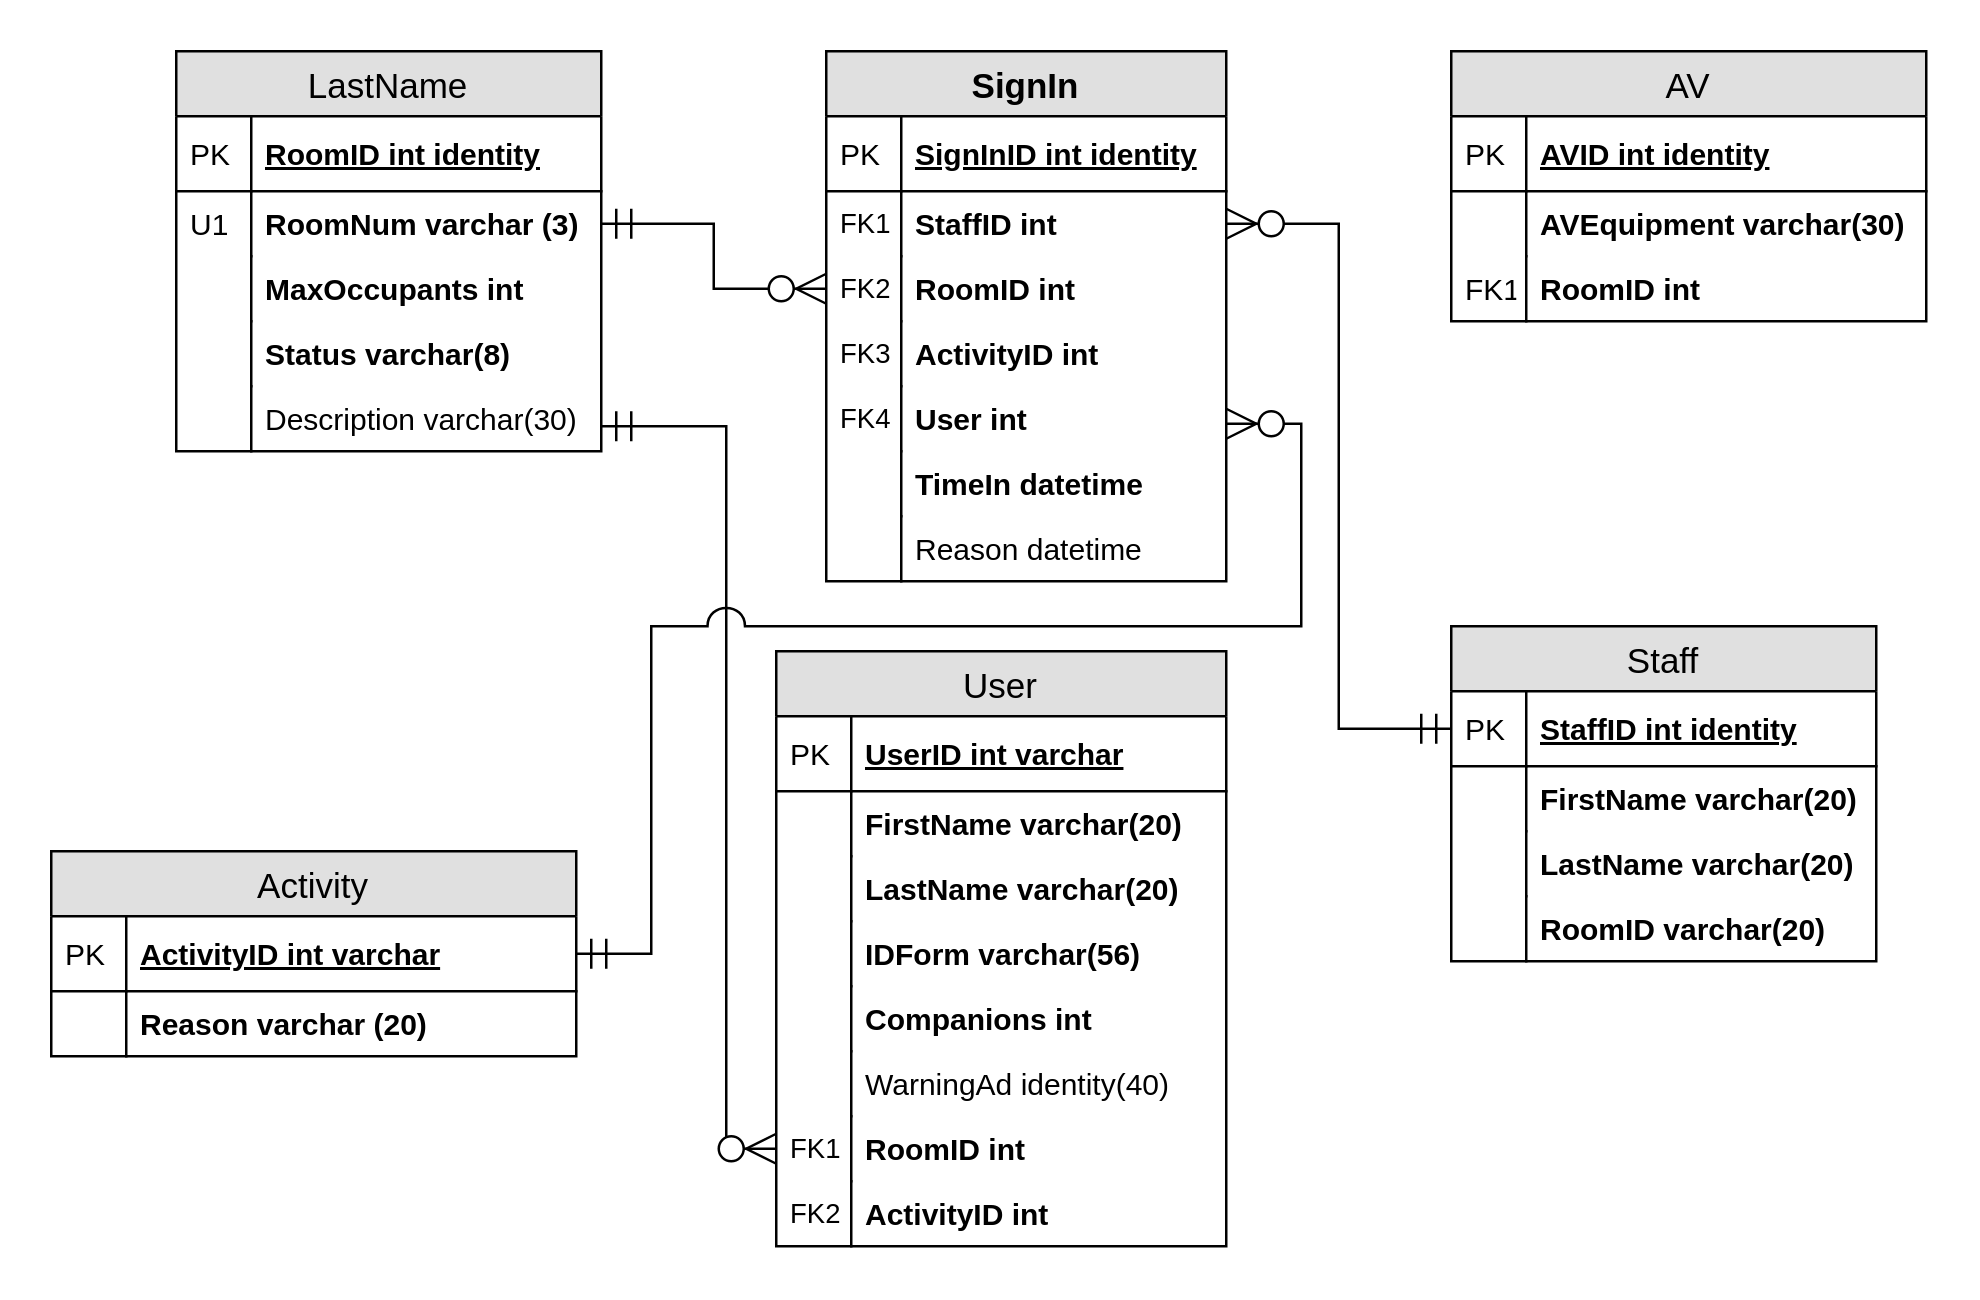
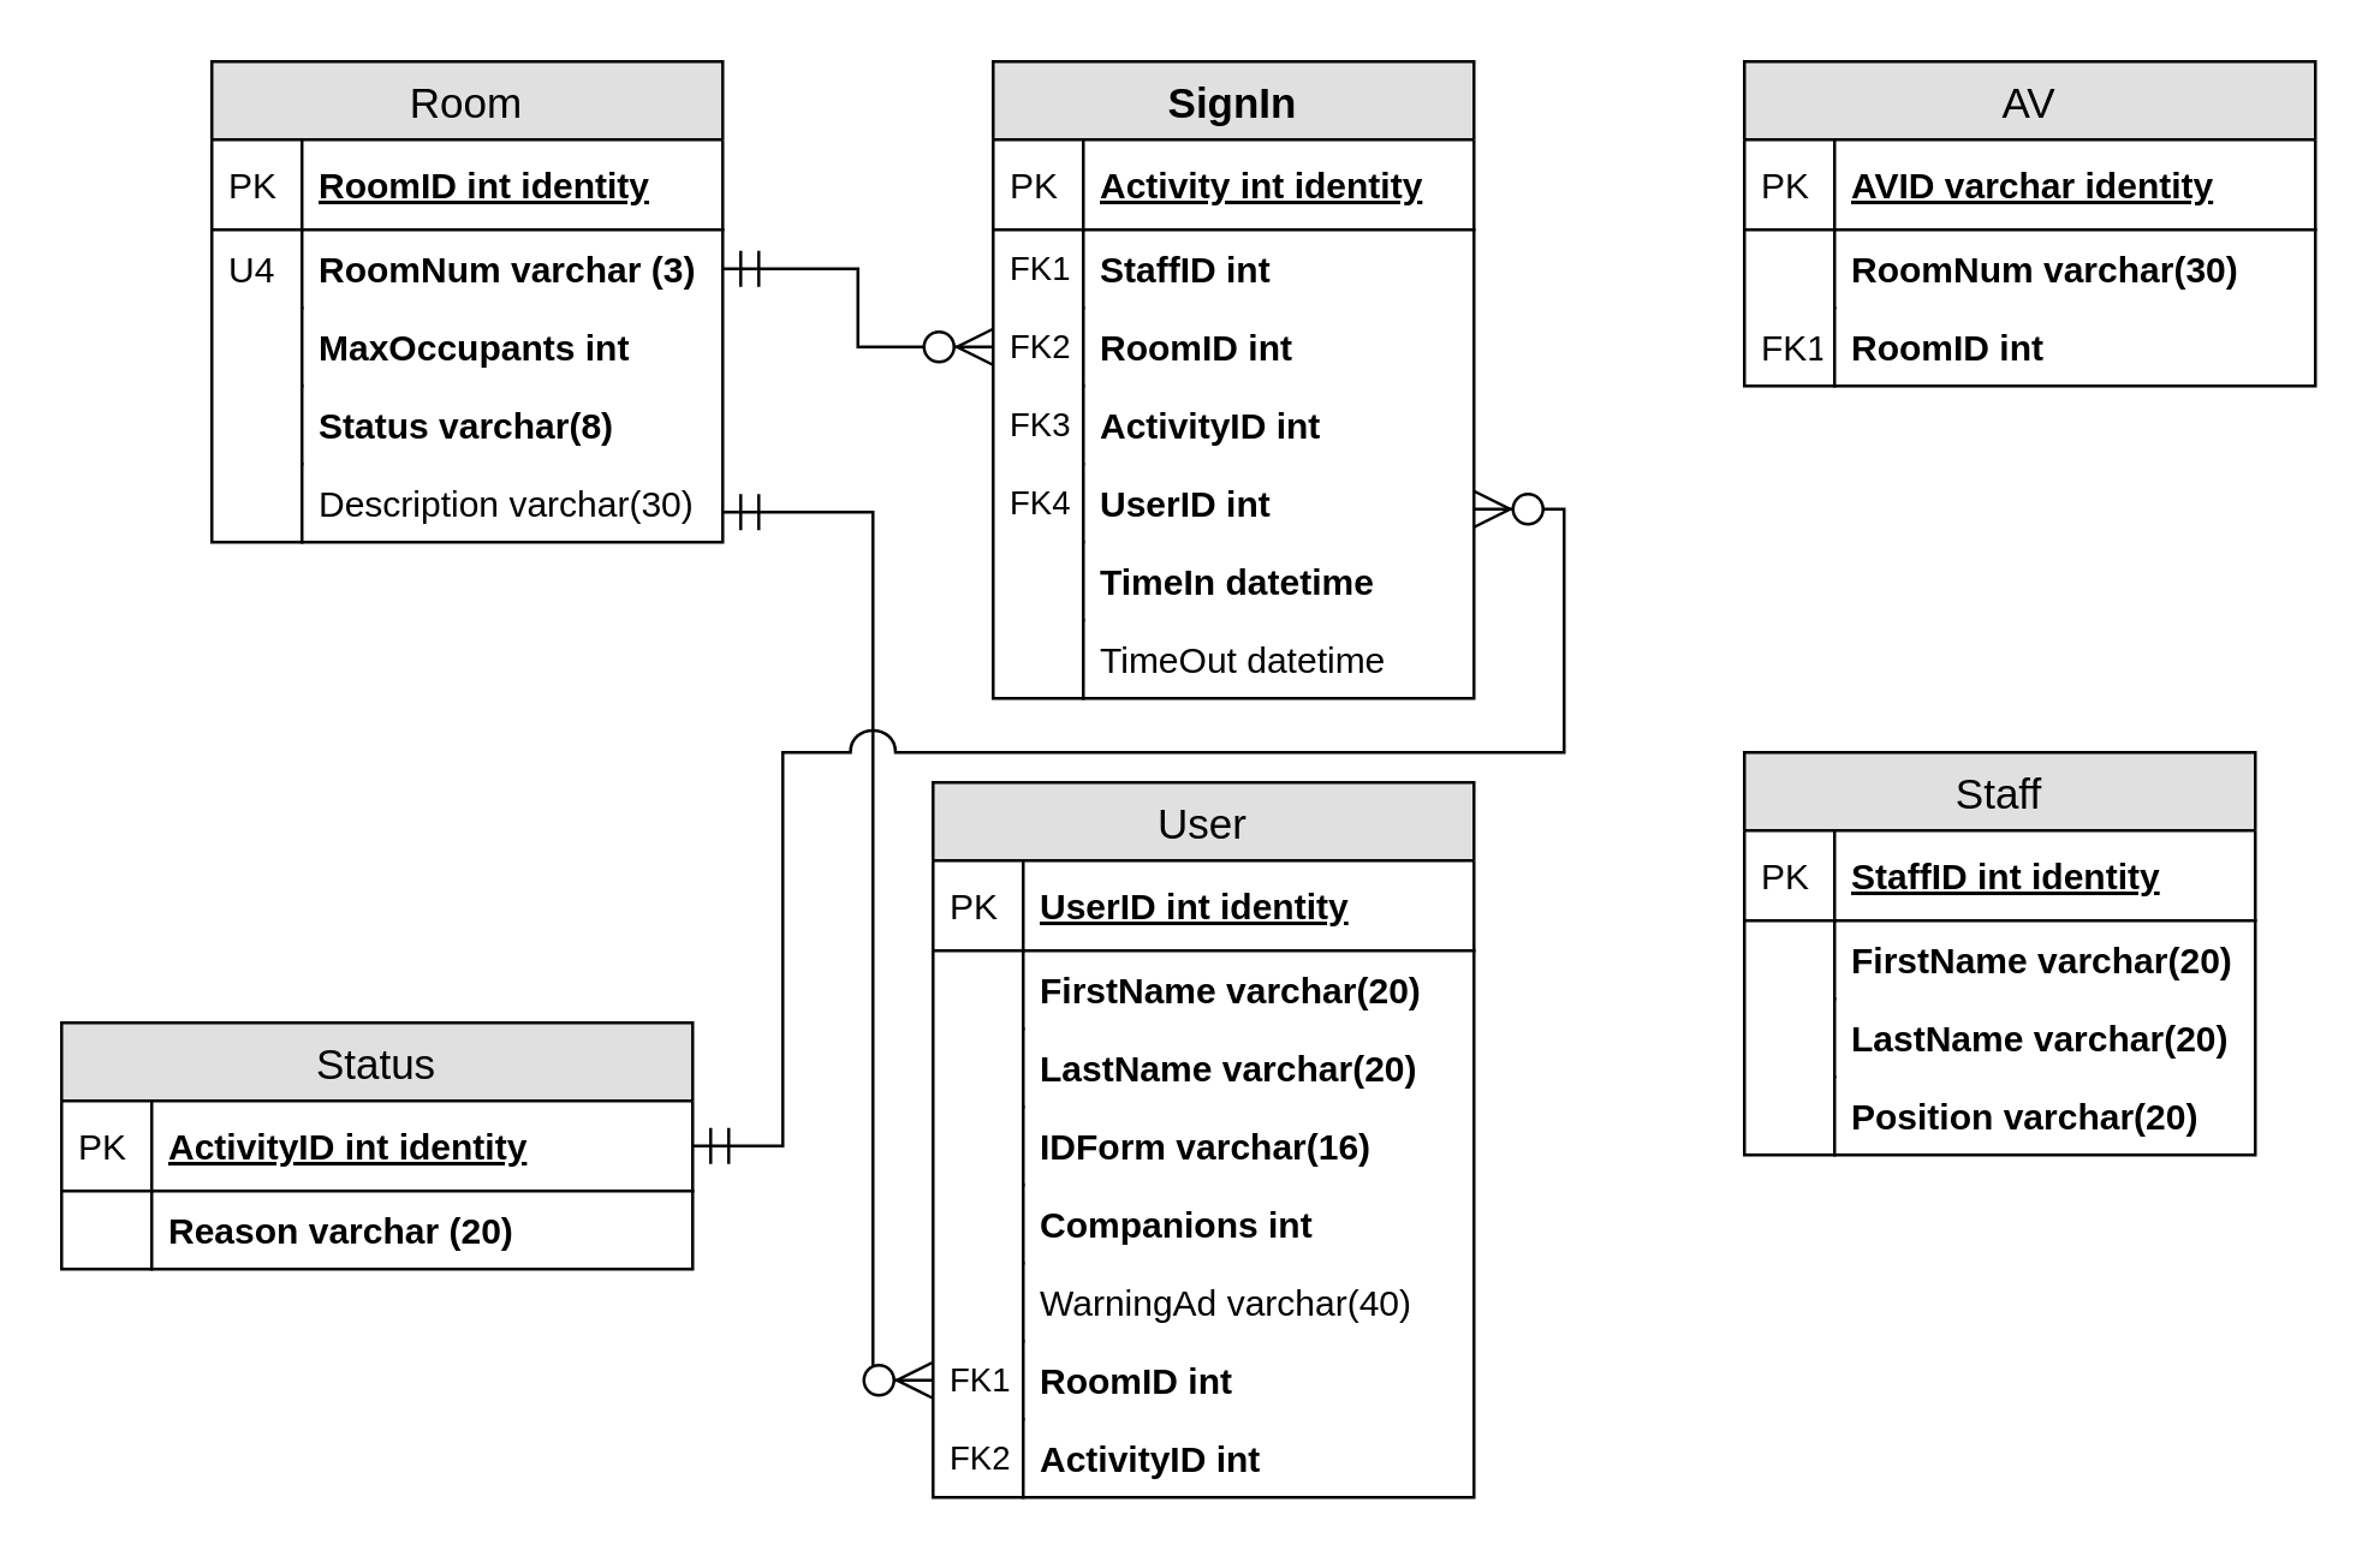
- <mxCell id="2" value="LastName" parent="1" style="swimlane;fontStyle=0;childLayout=stackLayout;horizontal=1;startSize=26;fillColor=#e0e0e0;horizontalStack=0;resizeParent=1;resizeParentMax=0;resizeLast=0;collapsible=1;marginBottom=0;swimlaneFillColor=#ffffff;align=center;fontSize=14;" vertex="1"><mxGeometry as="geometry" x="70" y="20" width="170" height="160" /></mxCell>
+ <mxCell id="2" value="Room" parent="1" style="swimlane;fontStyle=0;childLayout=stackLayout;horizontal=1;startSize=26;fillColor=#e0e0e0;horizontalStack=0;resizeParent=1;resizeParentMax=0;resizeLast=0;collapsible=1;marginBottom=0;swimlaneFillColor=#ffffff;align=center;fontSize=14;" vertex="1"><mxGeometry as="geometry" x="70" y="20" width="170" height="160" /></mxCell>
- <mxCell id="33" value="SignInID int identity" parent="32" style="shape=partialRectangle;top=0;left=0;right=0;bottom=1;align=left;verticalAlign=middle;fillColor=none;spacingLeft=34;spacingRight=4;overflow=hidden;rotatable=0;points=[[0,0.5],[1,0.5]];portConstraint=eastwest;dropTarget=0;fontStyle=5;fontSize=12;" vertex="1"><mxGeometry as="geometry" y="26" width="160" height="30" /></mxCell>
+ <mxCell id="33" value="Activity int identity" parent="32" style="shape=partialRectangle;top=0;left=0;right=0;bottom=1;align=left;verticalAlign=middle;fillColor=none;spacingLeft=34;spacingRight=4;overflow=hidden;rotatable=0;points=[[0,0.5],[1,0.5]];portConstraint=eastwest;dropTarget=0;fontStyle=5;fontSize=12;" vertex="1"><mxGeometry as="geometry" y="26" width="160" height="30" /></mxCell>
- <mxCell id="23" value="AVID int identity" parent="22" style="shape=partialRectangle;top=0;left=0;right=0;bottom=1;align=left;verticalAlign=middle;fillColor=none;spacingLeft=34;spacingRight=4;overflow=hidden;rotatable=0;points=[[0,0.5],[1,0.5]];portConstraint=eastwest;dropTarget=0;fontStyle=5;fontSize=12;" vertex="1"><mxGeometry as="geometry" y="26" width="190" height="30" /></mxCell>
+ <mxCell id="23" value="AVID varchar identity" parent="22" style="shape=partialRectangle;top=0;left=0;right=0;bottom=1;align=left;verticalAlign=middle;fillColor=none;spacingLeft=34;spacingRight=4;overflow=hidden;rotatable=0;points=[[0,0.5],[1,0.5]];portConstraint=eastwest;dropTarget=0;fontStyle=5;fontSize=12;" vertex="1"><mxGeometry as="geometry" y="26" width="190" height="30" /></mxCell>
- <mxCell id="6" value="U1" parent="5" style="shape=partialRectangle;top=0;left=0;bottom=0;fillColor=none;align=left;verticalAlign=top;spacingLeft=4;spacingRight=4;overflow=hidden;rotatable=0;points=[];portConstraint=eastwest;part=1;fontSize=12;" vertex="1" connectable="0"><mxGeometry as="geometry" width="30" height="26" /></mxCell>
+ <mxCell id="6" value="U4" parent="5" style="shape=partialRectangle;top=0;left=0;bottom=0;fillColor=none;align=left;verticalAlign=top;spacingLeft=4;spacingRight=4;overflow=hidden;rotatable=0;points=[];portConstraint=eastwest;part=1;fontSize=12;" vertex="1" connectable="0"><mxGeometry as="geometry" width="30" height="26" /></mxCell>
- <mxCell id="25" value="AVEquipment varchar(30)" parent="22" style="shape=partialRectangle;top=0;left=0;right=0;bottom=0;align=left;verticalAlign=top;fillColor=none;spacingLeft=34;spacingRight=4;overflow=hidden;rotatable=0;points=[[0,0.5],[1,0.5]];portConstraint=eastwest;dropTarget=0;fontSize=12;fontStyle=1" vertex="1"><mxGeometry as="geometry" y="56" width="190" height="26" /></mxCell>
+ <mxCell id="25" value="RoomNum varchar(30)" parent="22" style="shape=partialRectangle;top=0;left=0;right=0;bottom=0;align=left;verticalAlign=top;fillColor=none;spacingLeft=34;spacingRight=4;overflow=hidden;rotatable=0;points=[[0,0.5],[1,0.5]];portConstraint=eastwest;dropTarget=0;fontSize=12;fontStyle=1" vertex="1"><mxGeometry as="geometry" y="56" width="190" height="26" /></mxCell>
- <mxCell id="41" value="User int" parent="32" style="shape=partialRectangle;top=0;left=0;right=0;bottom=0;align=left;verticalAlign=top;fillColor=none;spacingLeft=34;spacingRight=4;overflow=hidden;rotatable=0;points=[[0,0.5],[1,0.5]];portConstraint=eastwest;dropTarget=0;fontSize=12;fontStyle=1" vertex="1"><mxGeometry as="geometry" y="134" width="160" height="26" /></mxCell>
+ <mxCell id="41" value="UserID int" parent="32" style="shape=partialRectangle;top=0;left=0;right=0;bottom=0;align=left;verticalAlign=top;fillColor=none;spacingLeft=34;spacingRight=4;overflow=hidden;rotatable=0;points=[[0,0.5],[1,0.5]];portConstraint=eastwest;dropTarget=0;fontSize=12;fontStyle=1" vertex="1"><mxGeometry as="geometry" y="134" width="160" height="26" /></mxCell>
- <mxCell id="30" parent="1" style="edgeStyle=orthogonalEdgeStyle;rounded=0;orthogonalLoop=1;jettySize=auto;html=1;exitX=1;exitY=0.5;exitDx=0;exitDy=0;entryX=0;entryY=0.5;entryDx=0;entryDy=0;endSize=10;startSize=10;startArrow=ERzeroToMany;startFill=1;endArrow=ERmandOne;endFill=0;" edge="1" source="35" target="14"><mxGeometry as="geometry" relative="1" /></mxCell>
- <mxCell id="45" value="Reason datetime" parent="32" style="shape=partialRectangle;top=0;left=0;right=0;bottom=0;align=left;verticalAlign=top;fillColor=none;spacingLeft=34;spacingRight=4;overflow=hidden;rotatable=0;points=[[0,0.5],[1,0.5]];portConstraint=eastwest;dropTarget=0;fontSize=12;fontStyle=0" vertex="1"><mxGeometry as="geometry" y="186" width="160" height="26" /></mxCell>
+ <mxCell id="45" value="TimeOut datetime" parent="32" style="shape=partialRectangle;top=0;left=0;right=0;bottom=0;align=left;verticalAlign=top;fillColor=none;spacingLeft=34;spacingRight=4;overflow=hidden;rotatable=0;points=[[0,0.5],[1,0.5]];portConstraint=eastwest;dropTarget=0;fontSize=12;fontStyle=0" vertex="1"><mxGeometry as="geometry" y="186" width="160" height="26" /></mxCell>
- <mxCell id="49" value="UserID int varchar" parent="48" style="shape=partialRectangle;top=0;left=0;right=0;bottom=1;align=left;verticalAlign=middle;fillColor=none;spacingLeft=34;spacingRight=4;overflow=hidden;rotatable=0;points=[[0,0.5],[1,0.5]];portConstraint=eastwest;dropTarget=0;fontStyle=5;fontSize=12;" vertex="1"><mxGeometry as="geometry" y="26" width="180" height="30" /></mxCell>
+ <mxCell id="49" value="UserID int identity" parent="48" style="shape=partialRectangle;top=0;left=0;right=0;bottom=1;align=left;verticalAlign=middle;fillColor=none;spacingLeft=34;spacingRight=4;overflow=hidden;rotatable=0;points=[[0,0.5],[1,0.5]];portConstraint=eastwest;dropTarget=0;fontStyle=5;fontSize=12;" vertex="1"><mxGeometry as="geometry" y="26" width="180" height="30" /></mxCell>
- <mxCell id="65" value="Activity" parent="1" style="swimlane;fontStyle=0;childLayout=stackLayout;horizontal=1;startSize=26;fillColor=#e0e0e0;horizontalStack=0;resizeParent=1;resizeParentMax=0;resizeLast=0;collapsible=1;marginBottom=0;swimlaneFillColor=#ffffff;align=center;fontSize=14;" vertex="1"><mxGeometry as="geometry" x="20" y="340" width="210" height="82" /></mxCell>
+ <mxCell id="65" value="Status" parent="1" style="swimlane;fontStyle=0;childLayout=stackLayout;horizontal=1;startSize=26;fillColor=#e0e0e0;horizontalStack=0;resizeParent=1;resizeParentMax=0;resizeLast=0;collapsible=1;marginBottom=0;swimlaneFillColor=#ffffff;align=center;fontSize=14;" vertex="1"><mxGeometry as="geometry" x="20" y="340" width="210" height="82" /></mxCell>
- <mxCell id="20" value="RoomID varchar(20)" parent="13" style="shape=partialRectangle;top=0;left=0;right=0;bottom=0;align=left;verticalAlign=top;fillColor=none;spacingLeft=34;spacingRight=4;overflow=hidden;rotatable=0;points=[[0,0.5],[1,0.5]];portConstraint=eastwest;dropTarget=0;fontSize=12;fontStyle=1" vertex="1"><mxGeometry as="geometry" y="108" width="170" height="26" /></mxCell>
+ <mxCell id="20" value="Position varchar(20)" parent="13" style="shape=partialRectangle;top=0;left=0;right=0;bottom=0;align=left;verticalAlign=top;fillColor=none;spacingLeft=34;spacingRight=4;overflow=hidden;rotatable=0;points=[[0,0.5],[1,0.5]];portConstraint=eastwest;dropTarget=0;fontSize=12;fontStyle=1" vertex="1"><mxGeometry as="geometry" y="108" width="170" height="26" /></mxCell>
- <mxCell id="66" value="ActivityID int varchar" parent="65" style="shape=partialRectangle;top=0;left=0;right=0;bottom=1;align=left;verticalAlign=middle;fillColor=none;spacingLeft=34;spacingRight=4;overflow=hidden;rotatable=0;points=[[0,0.5],[1,0.5]];portConstraint=eastwest;dropTarget=0;fontStyle=5;fontSize=12;" vertex="1"><mxGeometry as="geometry" y="26" width="210" height="30" /></mxCell>
+ <mxCell id="66" value="ActivityID int identity" parent="65" style="shape=partialRectangle;top=0;left=0;right=0;bottom=1;align=left;verticalAlign=middle;fillColor=none;spacingLeft=34;spacingRight=4;overflow=hidden;rotatable=0;points=[[0,0.5],[1,0.5]];portConstraint=eastwest;dropTarget=0;fontStyle=5;fontSize=12;" vertex="1"><mxGeometry as="geometry" y="26" width="210" height="30" /></mxCell>
- <mxCell id="55" value="IDForm varchar(56)" parent="48" style="shape=partialRectangle;top=0;left=0;right=0;bottom=0;align=left;verticalAlign=top;fillColor=none;spacingLeft=34;spacingRight=4;overflow=hidden;rotatable=0;points=[[0,0.5],[1,0.5]];portConstraint=eastwest;dropTarget=0;fontSize=12;fontStyle=1" vertex="1"><mxGeometry as="geometry" y="108" width="180" height="26" /></mxCell>
+ <mxCell id="55" value="IDForm varchar(16)" parent="48" style="shape=partialRectangle;top=0;left=0;right=0;bottom=0;align=left;verticalAlign=top;fillColor=none;spacingLeft=34;spacingRight=4;overflow=hidden;rotatable=0;points=[[0,0.5],[1,0.5]];portConstraint=eastwest;dropTarget=0;fontSize=12;fontStyle=1" vertex="1"><mxGeometry as="geometry" y="108" width="180" height="26" /></mxCell>
- <mxCell id="59" value="WarningAd identity(40)" parent="48" style="shape=partialRectangle;top=0;left=0;right=0;bottom=0;align=left;verticalAlign=top;fillColor=none;spacingLeft=34;spacingRight=4;overflow=hidden;rotatable=0;points=[[0,0.5],[1,0.5]];portConstraint=eastwest;dropTarget=0;fontSize=12;" vertex="1"><mxGeometry as="geometry" y="160" width="180" height="26" /></mxCell>
+ <mxCell id="59" value="WarningAd varchar(40)" parent="48" style="shape=partialRectangle;top=0;left=0;right=0;bottom=0;align=left;verticalAlign=top;fillColor=none;spacingLeft=34;spacingRight=4;overflow=hidden;rotatable=0;points=[[0,0.5],[1,0.5]];portConstraint=eastwest;dropTarget=0;fontSize=12;" vertex="1"><mxGeometry as="geometry" y="160" width="180" height="26" /></mxCell>
